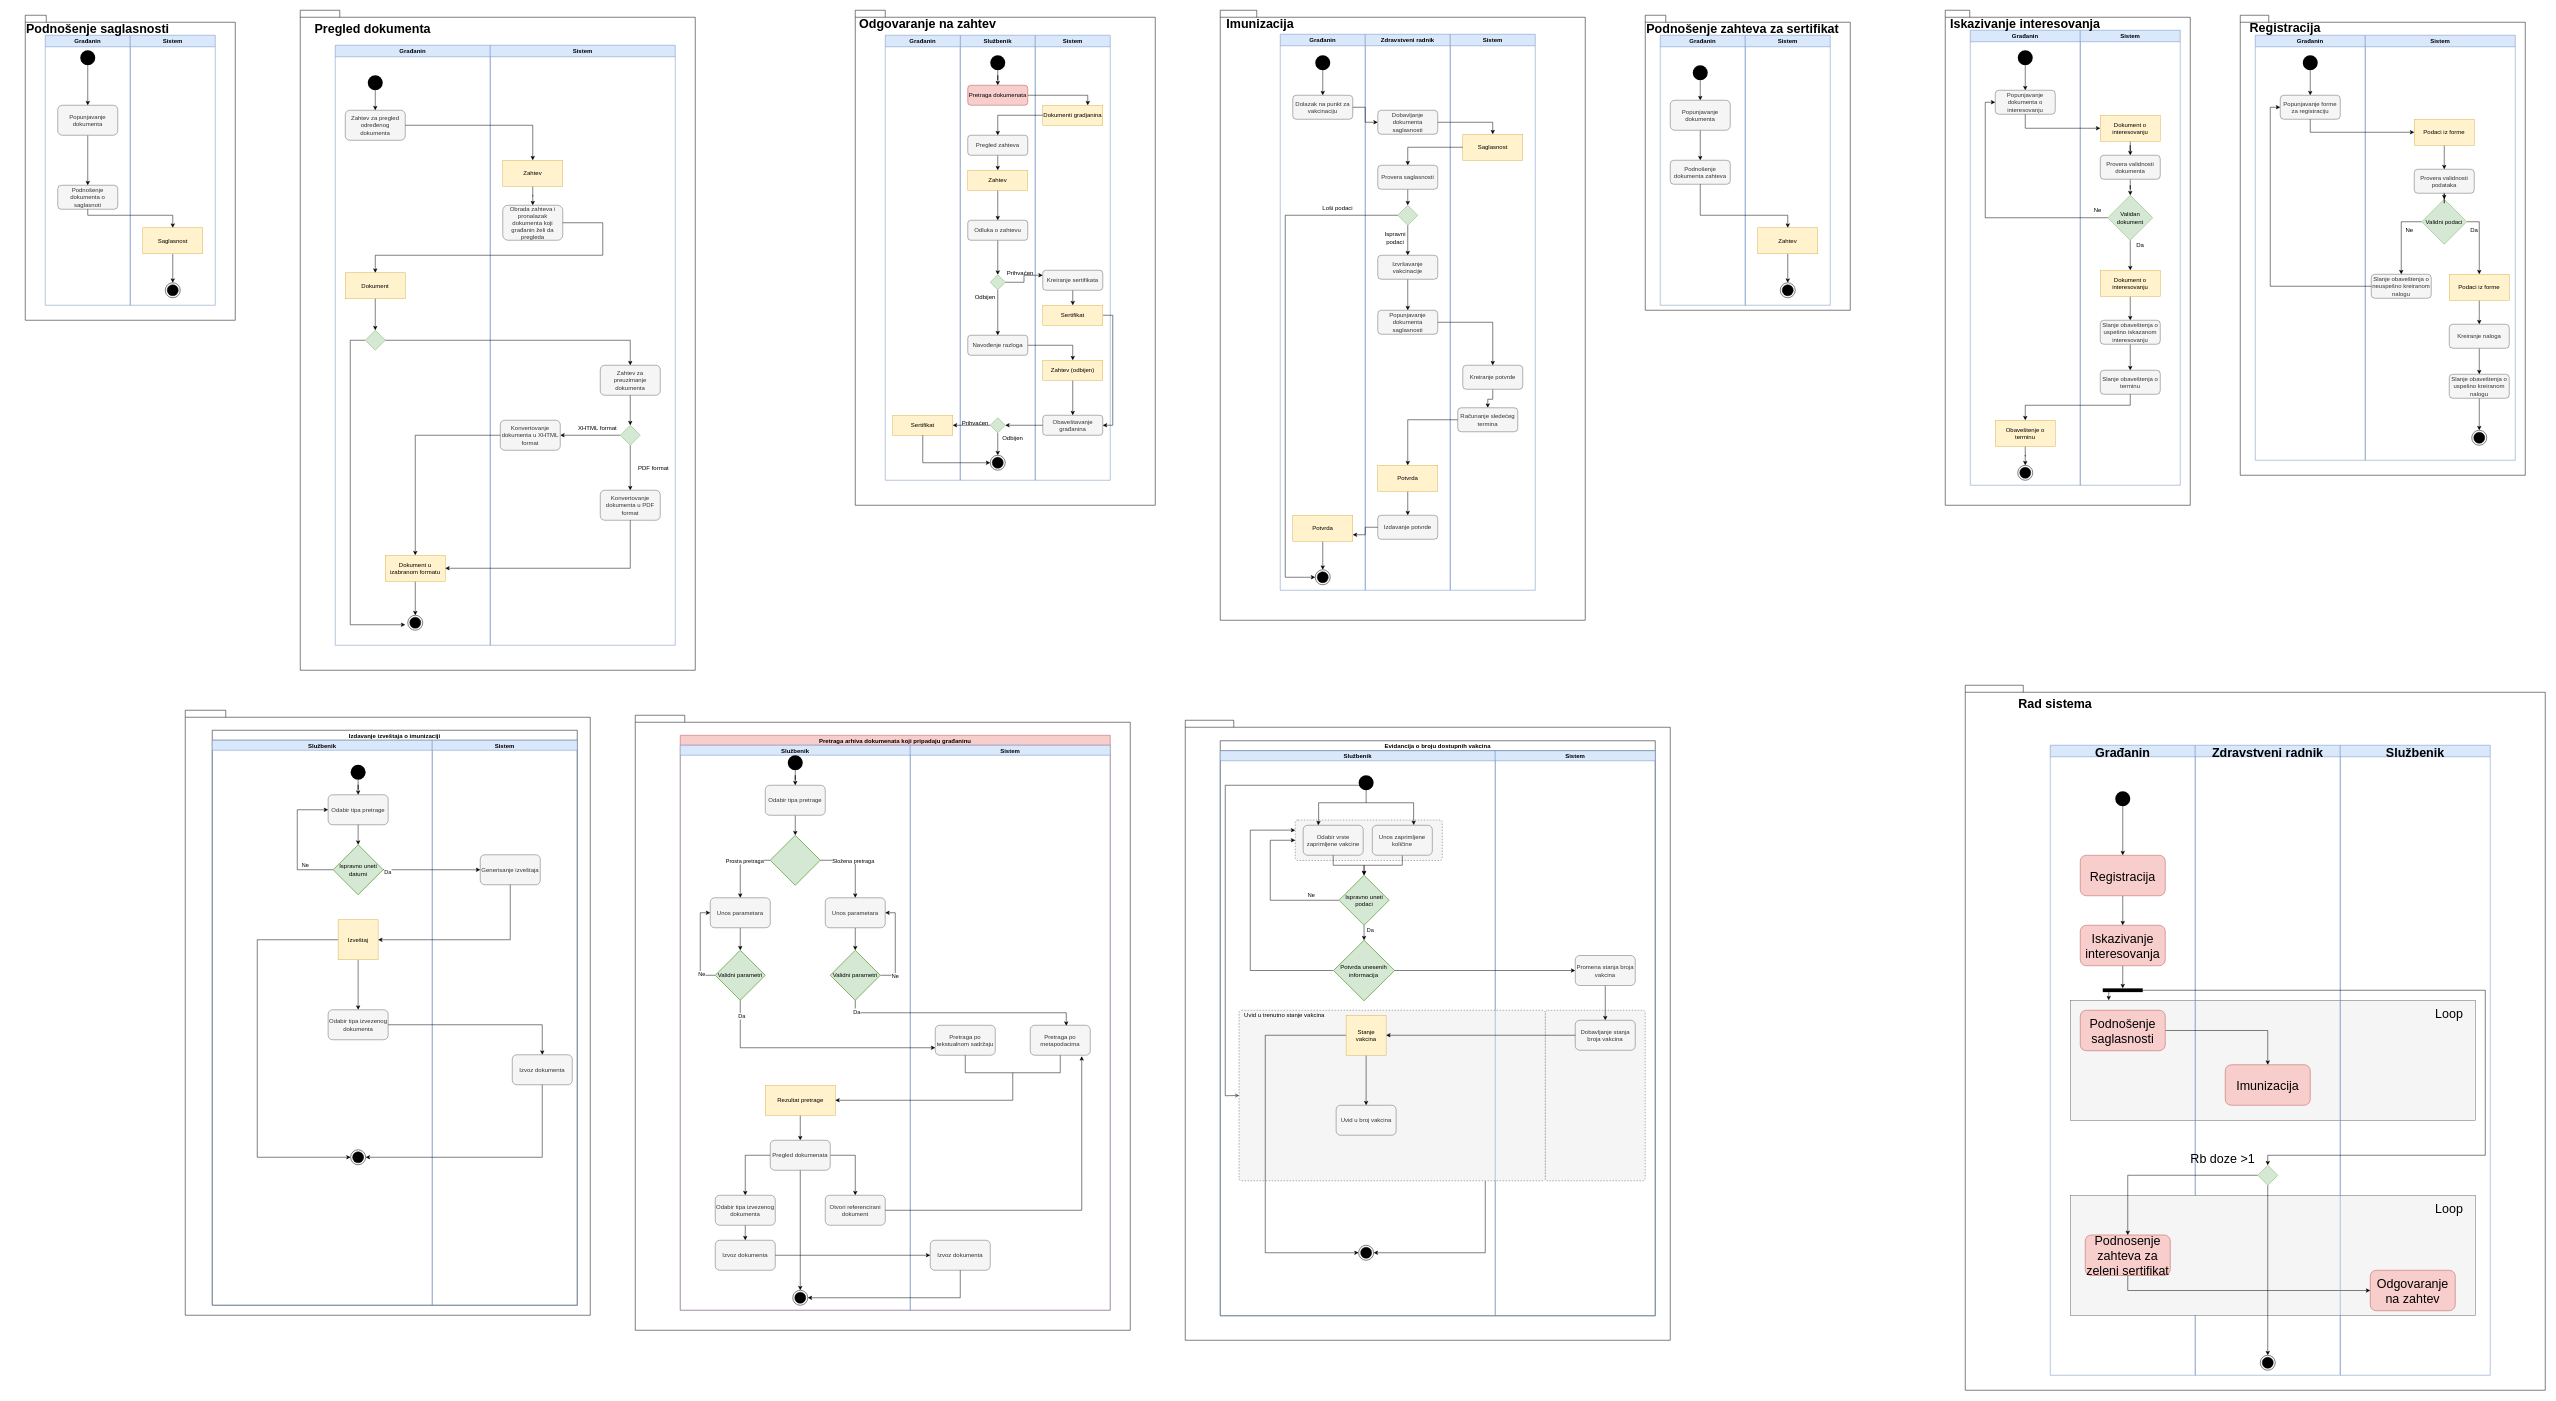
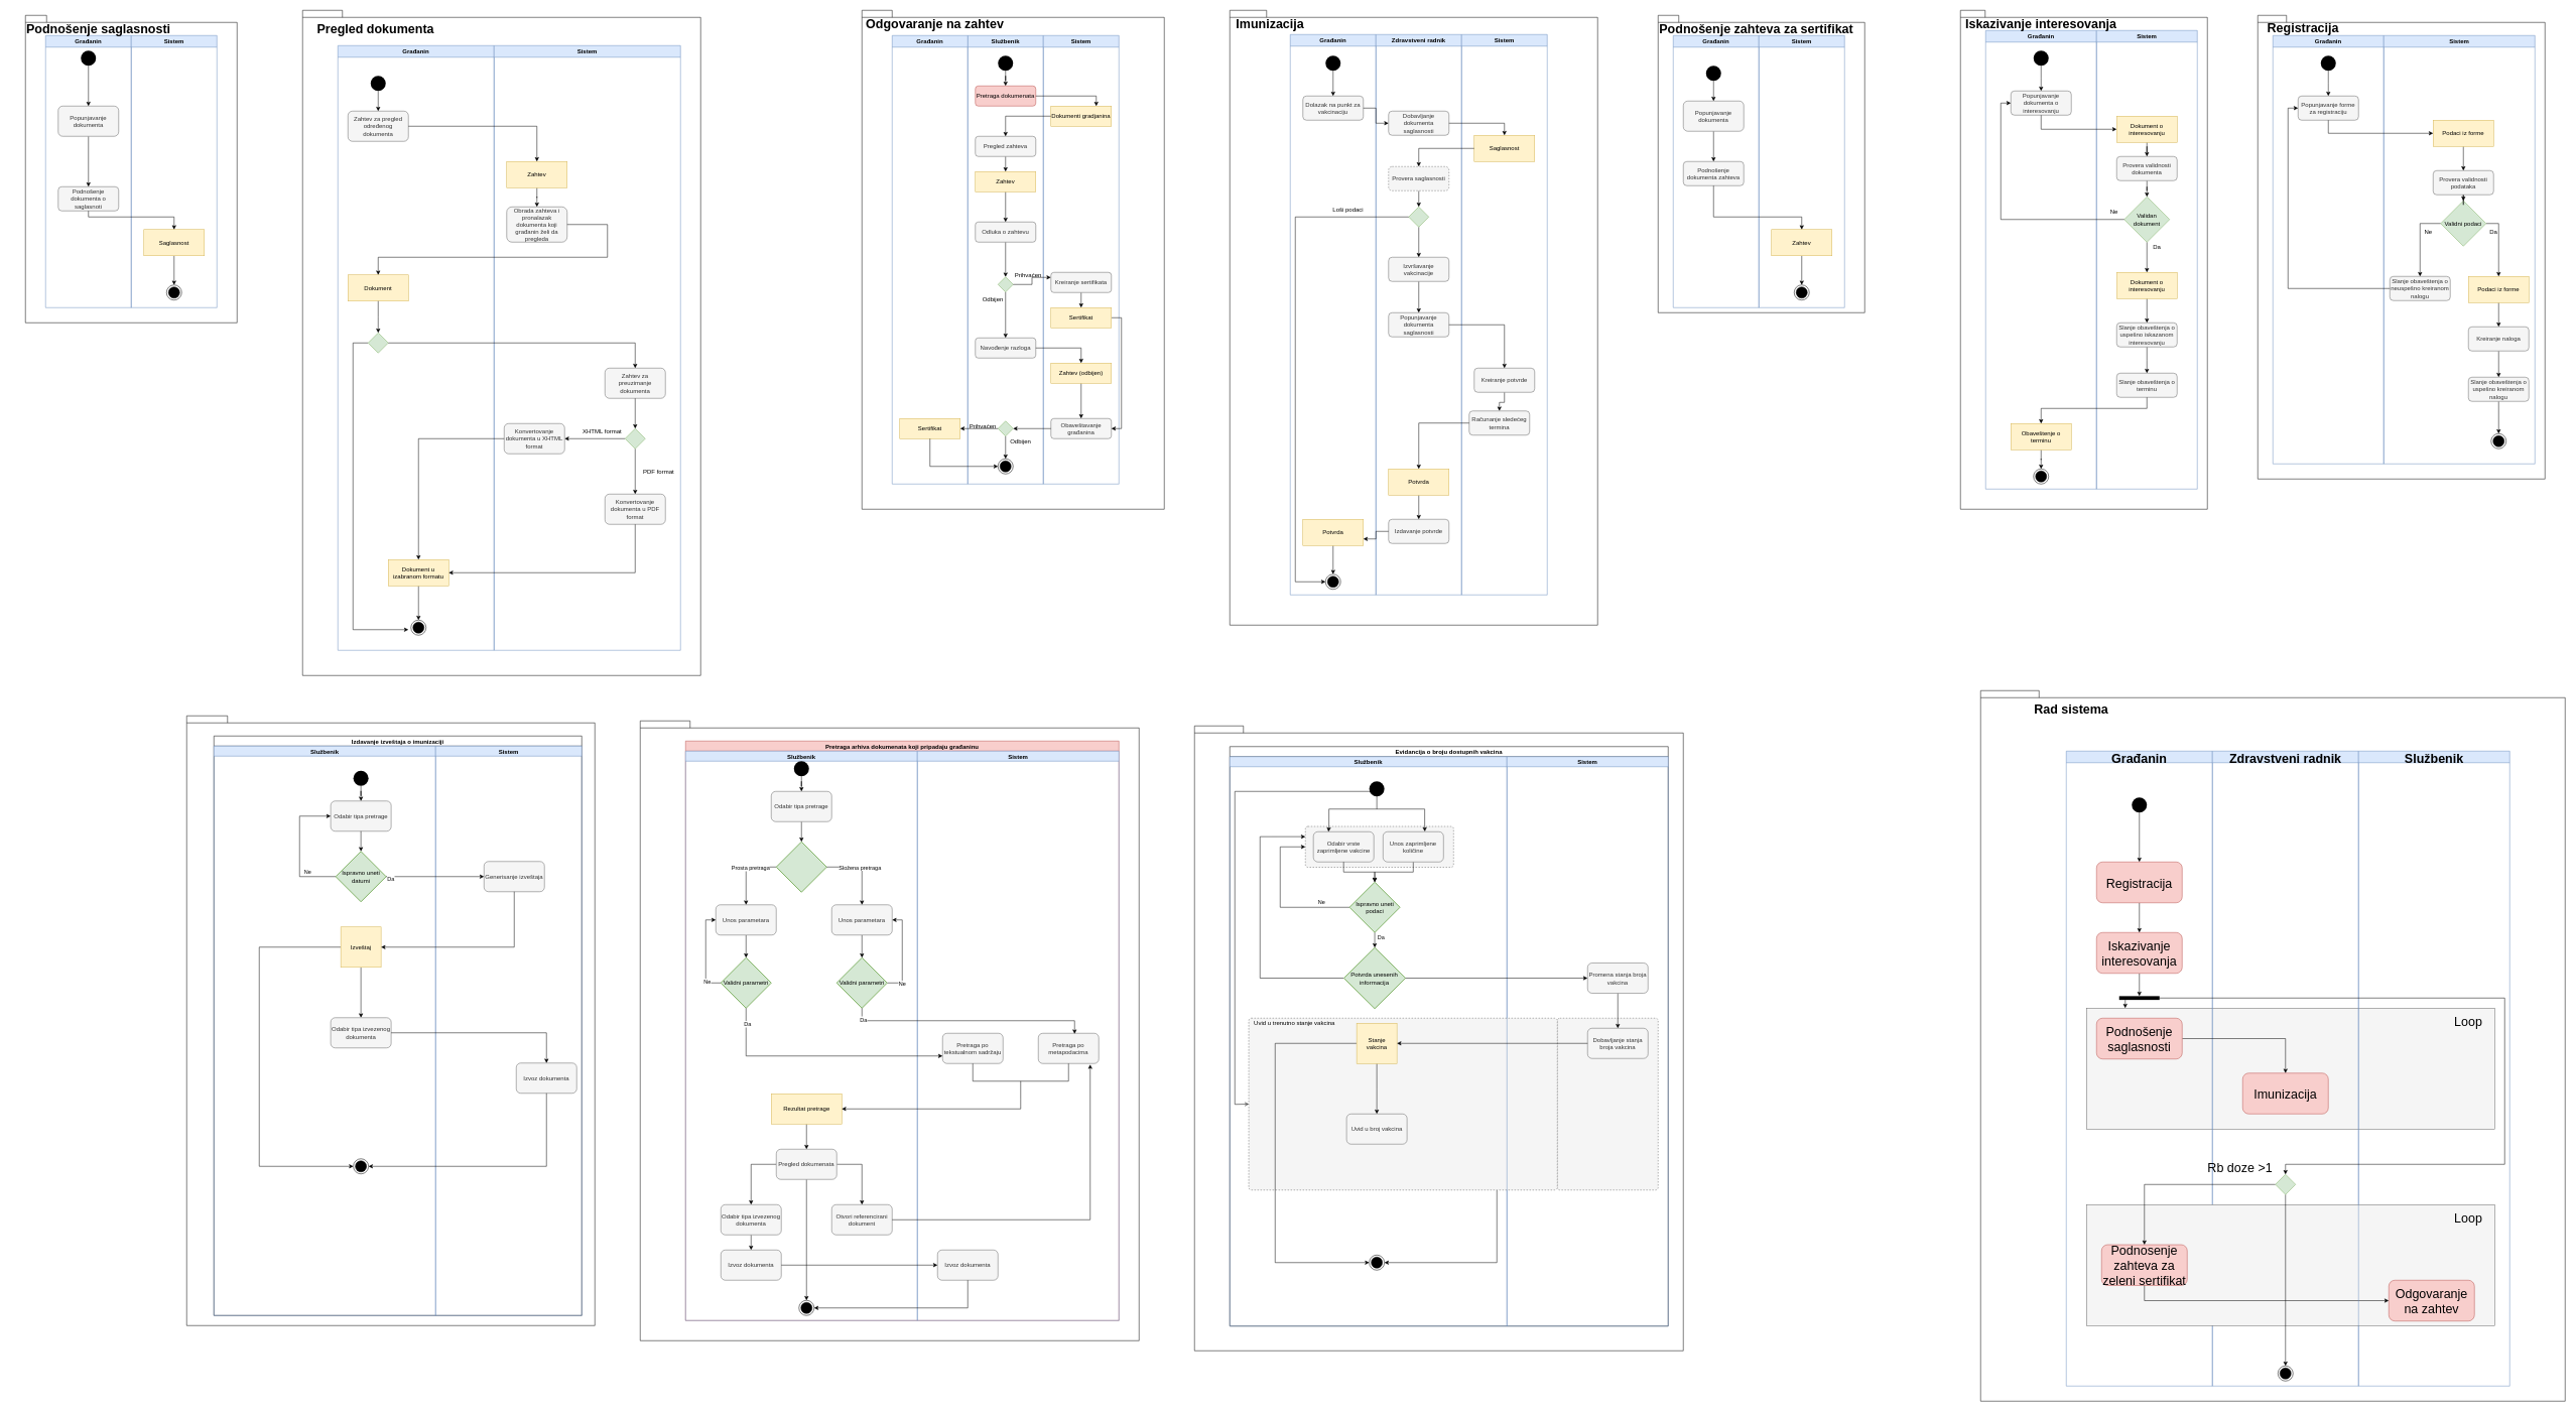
- <mxCell id="17" value="Provera saglasnosti" style="rounded=1;whiteSpace=wrap;html=1;fillColor=#f5f5f5;fontColor=#333333;strokeColor=#666666;" parent="14" vertex="1"><mxGeometry x="25" y="262" width="120" height="48" as="geometry" /></mxCell>
+ <mxCell id="17" value="Provera saglasnosti" style="rounded=1;whiteSpace=wrap;html=1;fillColor=#f5f5f5;fontColor=#333333;strokeColor=#666666;dashed=1;" parent="14" vertex="1"><mxGeometry x="25" y="262" width="120" height="48" as="geometry" /></mxCell>
- <mxCell id="26" value="Ispravni &lt;br&gt;podaci" style="text;html=1;strokeColor=none;fillColor=none;align=center;verticalAlign=middle;whiteSpace=wrap;rounded=0;" parent="14" vertex="1"><mxGeometry x="15" y="392" width="90" height="30" as="geometry" /></mxCell>
